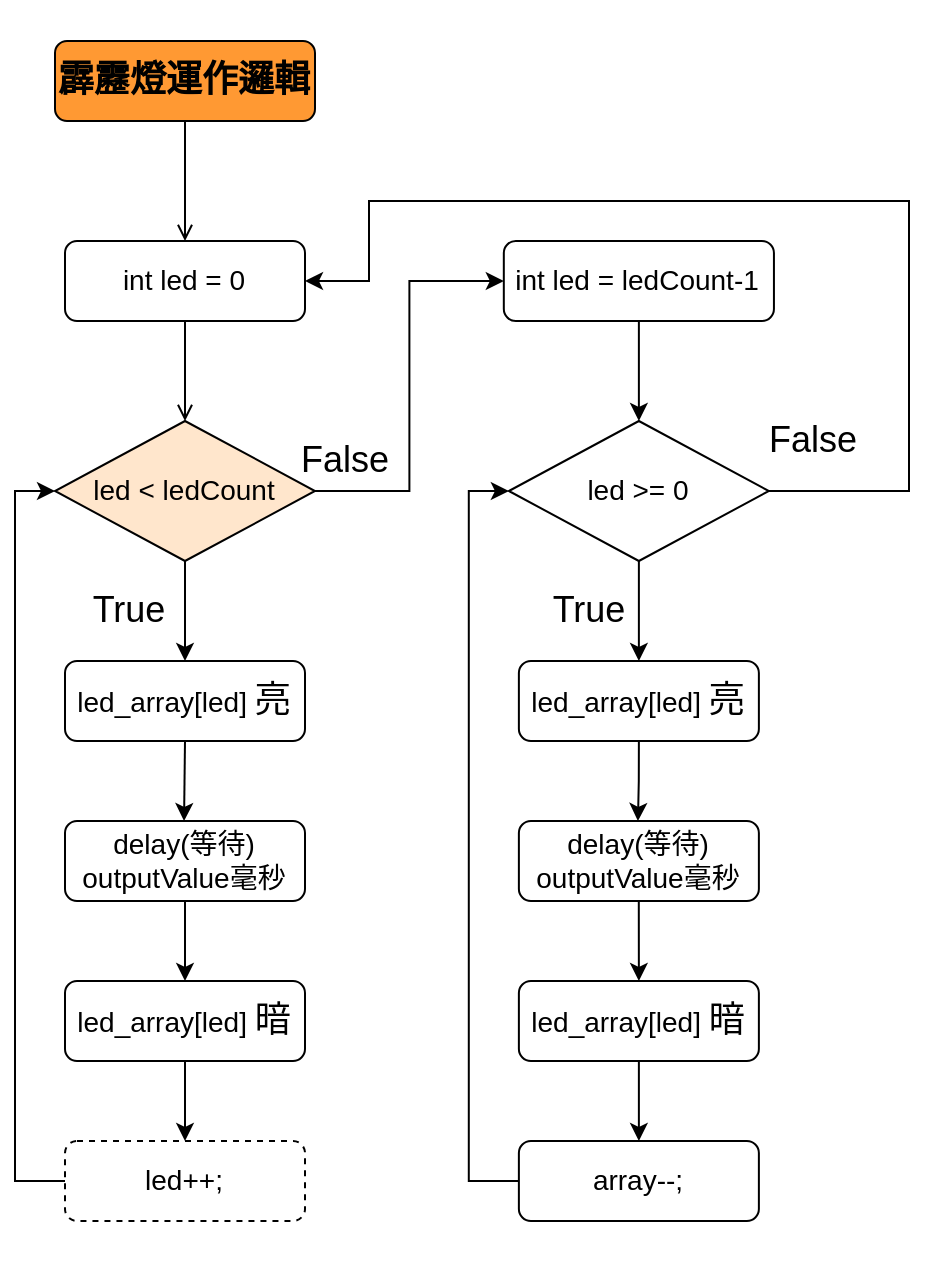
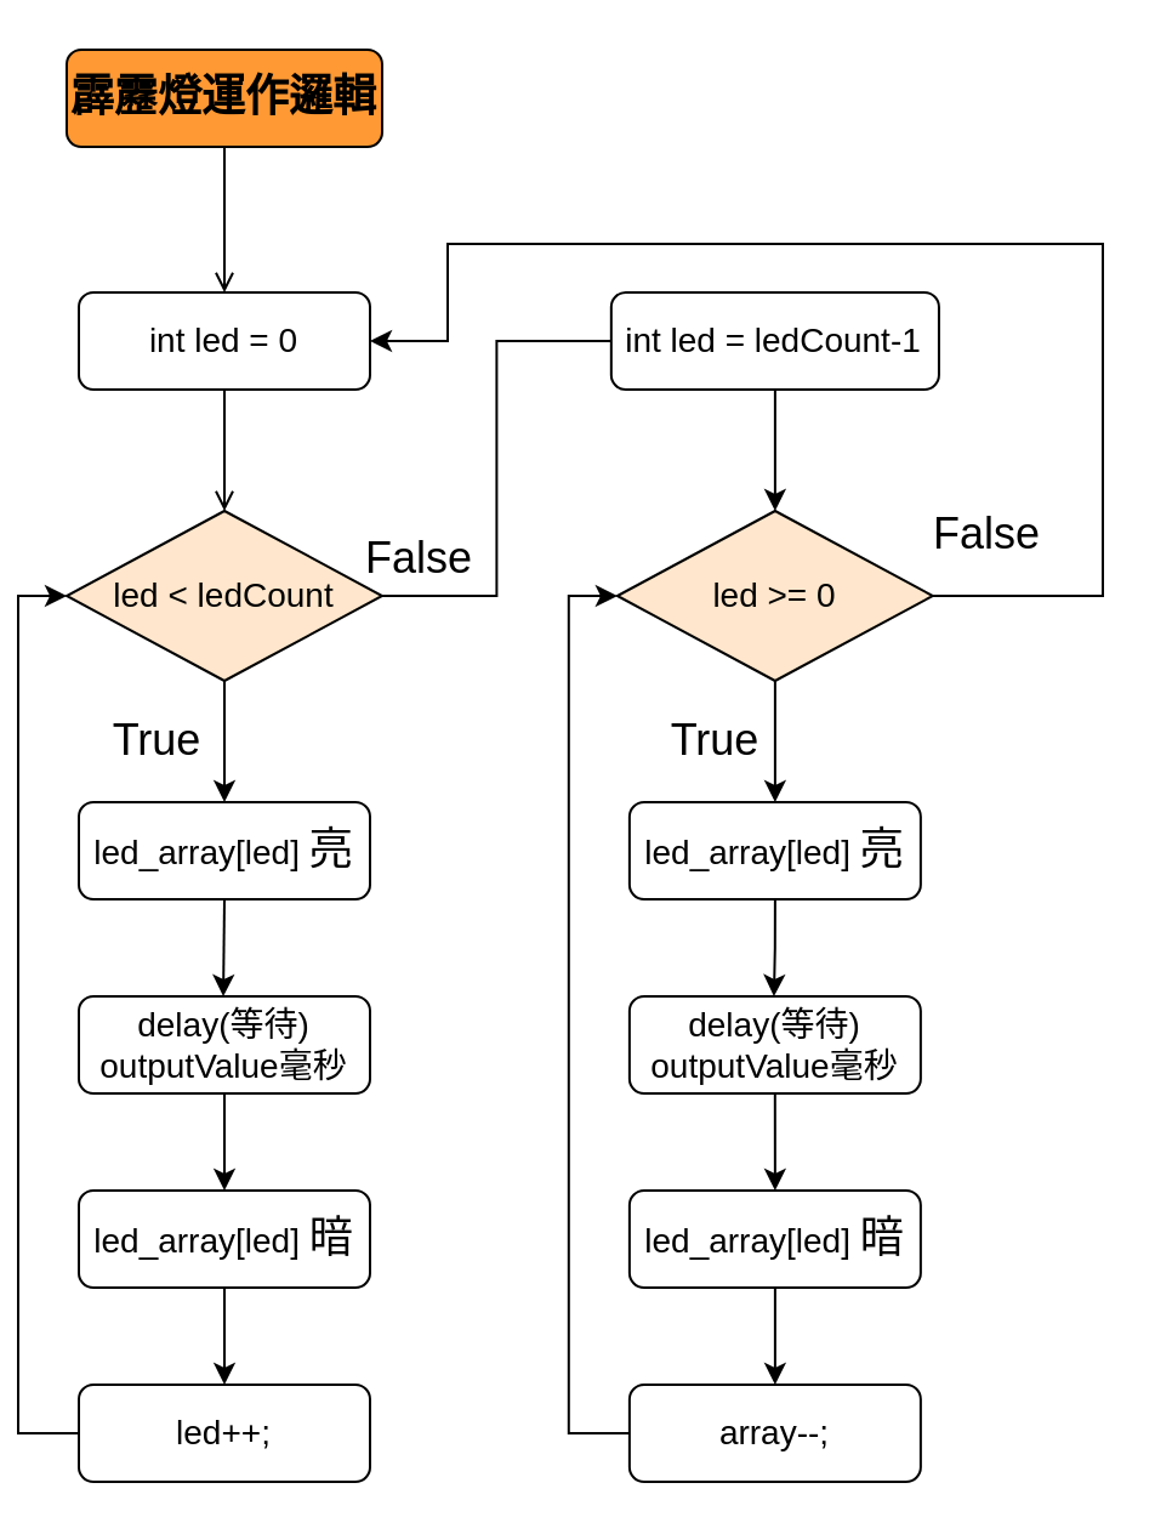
- <mxCell id="5" style="edgeStyle=orthogonalEdgeStyle;rounded=0;orthogonalLoop=1;jettySize=auto;html=1;exitX=1;exitY=0.5;exitDx=0;exitDy=0;entryX=0;entryY=0.5;entryDx=0;entryDy=0;" edge="1" parent="1" source="6" target="22"><mxGeometry relative="1" as="geometry" /></mxCell>
+ <mxCell id="5" style="edgeStyle=orthogonalEdgeStyle;rounded=0;orthogonalLoop=1;jettySize=auto;html=1;exitX=1;exitY=0.5;exitDx=0;exitDy=0;entryX=0;entryY=0.5;entryDx=0;entryDy=0;endArrow=none;" edge="1" parent="1" source="6" target="22"><mxGeometry relative="1" as="geometry" /></mxCell>
- <mxCell id="20" value="&lt;font style=&quot;font-size: 14px;&quot;&gt;led &amp;gt;= 0&lt;/font&gt;" style="rhombus;whiteSpace=wrap;html=1;" vertex="1" parent="1"><mxGeometry x="246.94" y="210" width="130" height="70" as="geometry" /></mxCell>
+ <mxCell id="20" value="&lt;font style=&quot;font-size: 14px;&quot;&gt;led &amp;gt;= 0&lt;/font&gt;" style="rhombus;whiteSpace=wrap;html=1;fillColor=#ffe6cc;" vertex="1" parent="1"><mxGeometry x="246.94" y="210" width="130" height="70" as="geometry" /></mxCell>
- <mxCell id="17" value="&lt;font style=&quot;font-size: 14px;&quot;&gt;led++;&lt;/font&gt;" style="rounded=1;whiteSpace=wrap;html=1;fontSize=12;glass=0;strokeWidth=1;shadow=0;dashed=1;" vertex="1" parent="1"><mxGeometry x="25" y="570" width="120" height="40" as="geometry" /></mxCell>
+ <mxCell id="17" value="&lt;font style=&quot;font-size: 14px;&quot;&gt;led++;&lt;/font&gt;" style="rounded=1;whiteSpace=wrap;html=1;fontSize=12;glass=0;strokeWidth=1;shadow=0;" vertex="1" parent="1"><mxGeometry x="25" y="570" width="120" height="40" as="geometry" /></mxCell>
